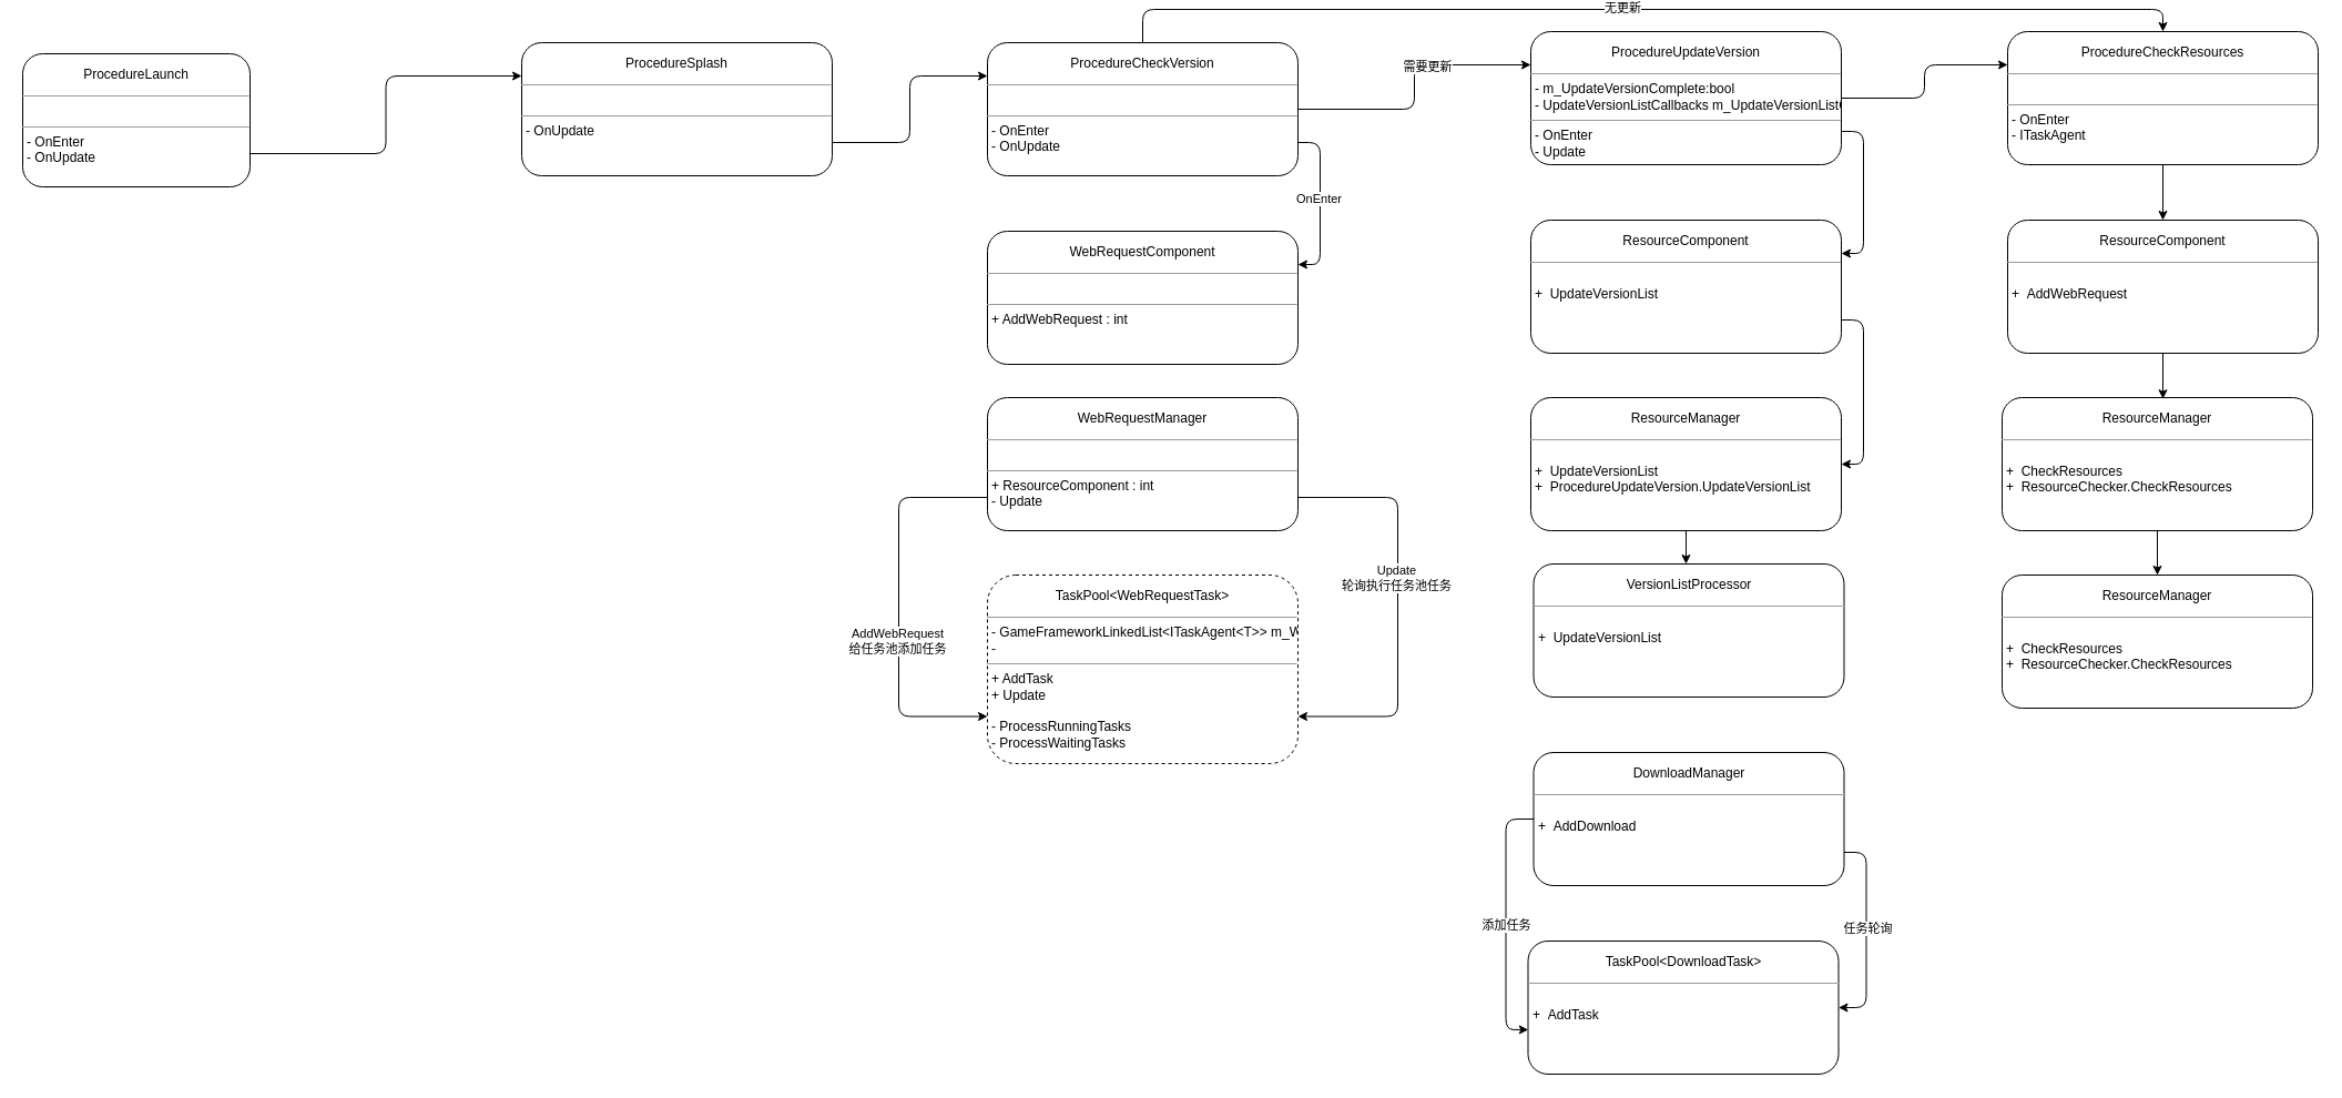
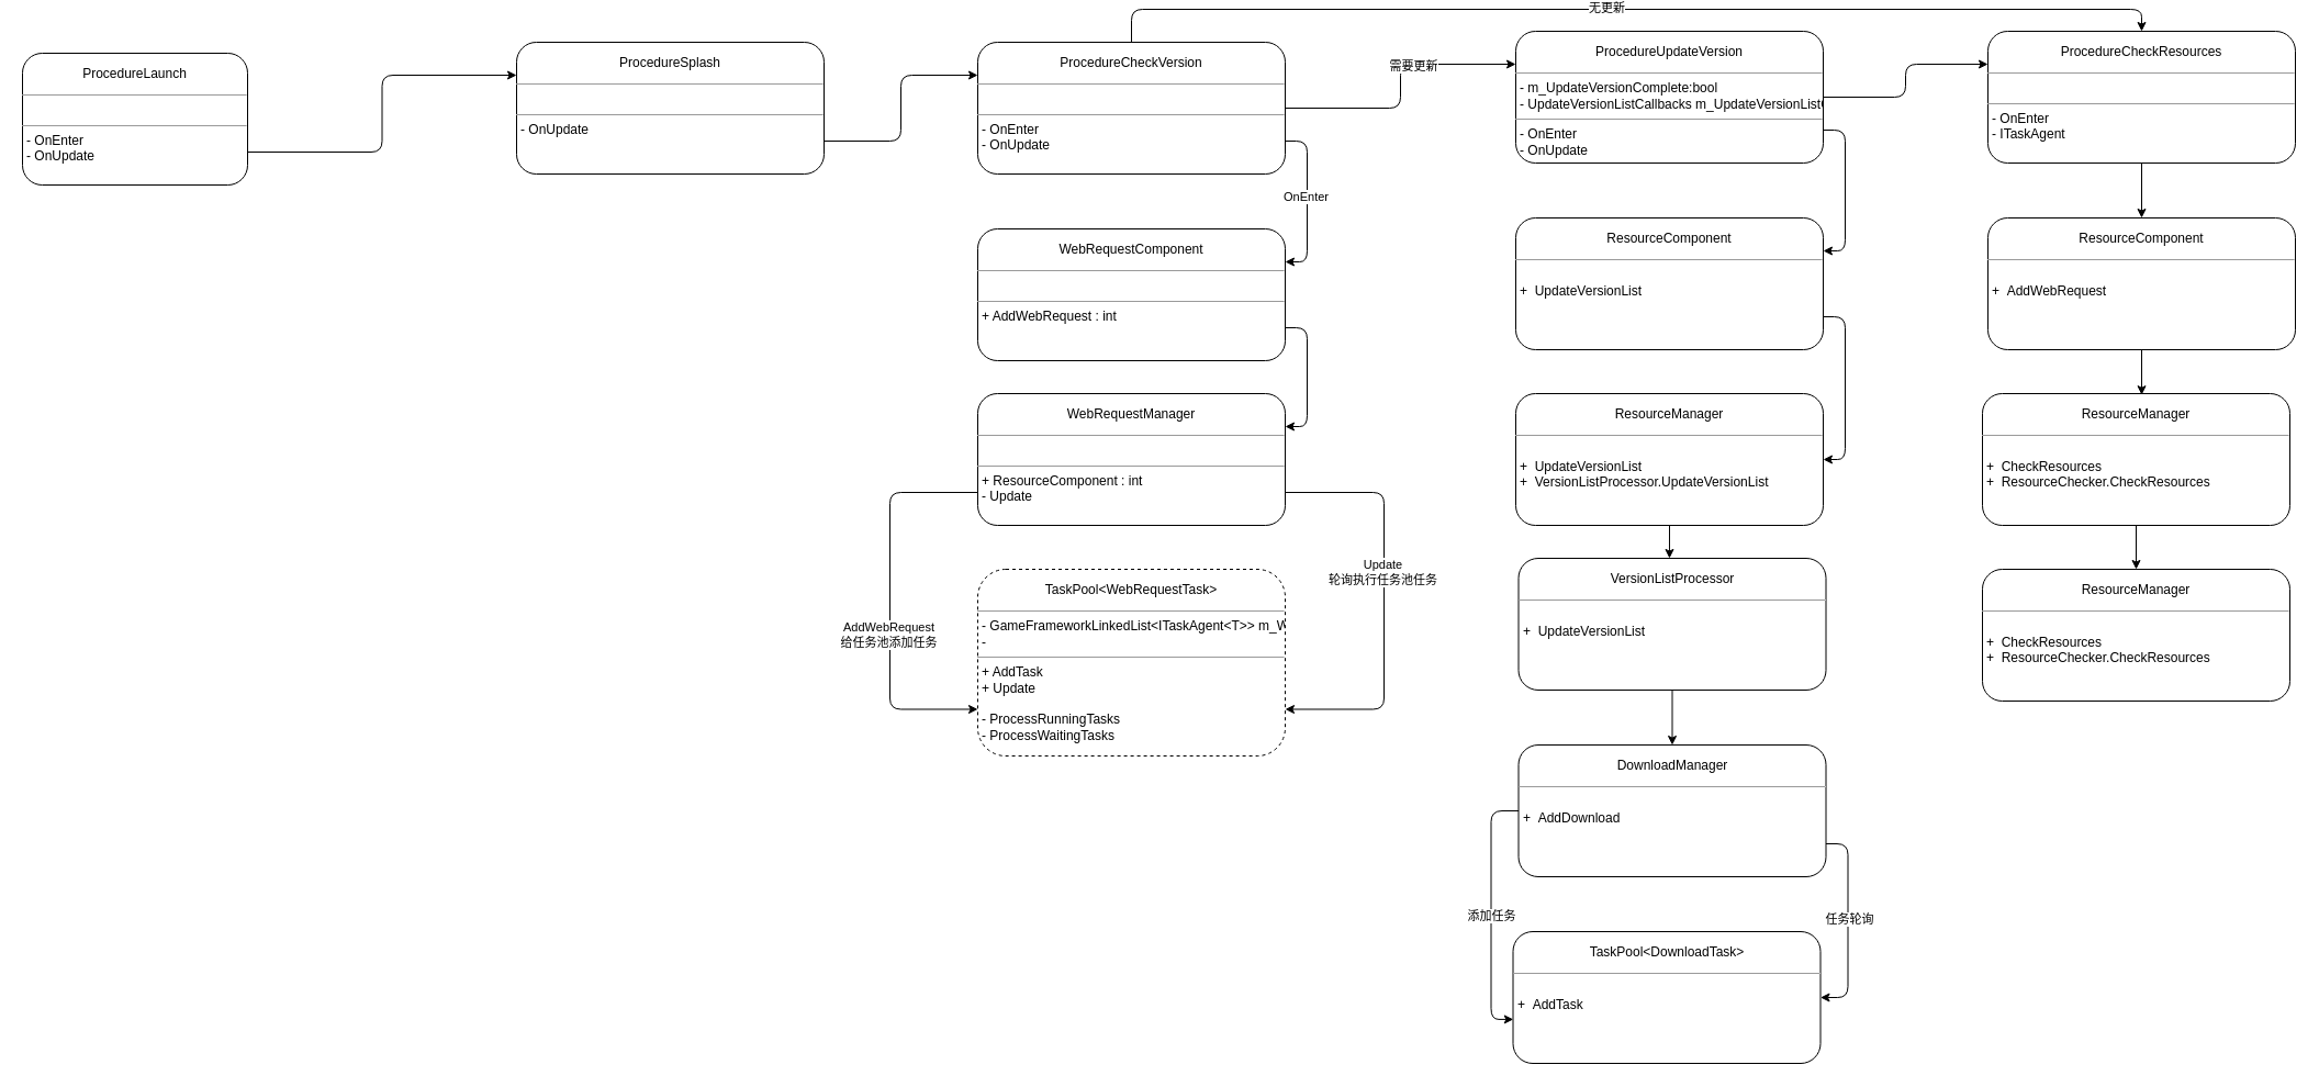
- <mxCell id="23" value="&lt;p style=&quot;text-align: center;&quot; id=&quot;20240716162614-uikbos3&quot;&gt;ProcedureUpdateVersion&lt;/p&gt;&lt;hr size=&quot;1&quot;&gt;&lt;p style=&quot;margin:0px;margin-left:4px;&quot;&gt;-&amp;nbsp;m_UpdateVersionComplete:bool&lt;/p&gt;&lt;p style=&quot;margin:0px;margin-left:4px;&quot;&gt;-&amp;nbsp;UpdateVersionListCallbacks m_UpdateVersionListCallbacks&lt;/p&gt;&lt;hr size=&quot;1&quot;&gt;&lt;p style=&quot;margin:0px;margin-left:4px;&quot;&gt;&lt;span style=&quot;background-color: initial;&quot;&gt;-&amp;nbsp;&lt;/span&gt;&lt;span style=&quot;background-color: initial;&quot;&gt;OnEnter&lt;/span&gt;&lt;/p&gt;&lt;p style=&quot;margin:0px;margin-left:4px;&quot;&gt;&lt;span style=&quot;background-color: initial;&quot;&gt;-&amp;nbsp;Update&lt;/span&gt;&lt;br&gt;&lt;/p&gt;" style="verticalAlign=top;align=left;overflow=fill;fontSize=12;fontFamily=Helvetica;html=1;rounded=1;shadow=0;comic=0;labelBackgroundColor=none;strokeWidth=1;" vertex="1" parent="1"><mxGeometry x="1380" y="20" width="280" height="120" as="geometry" /></mxCell>
+ <mxCell id="23" value="&lt;p style=&quot;text-align: center;&quot; id=&quot;20240716162614-uikbos3&quot;&gt;ProcedureUpdateVersion&lt;/p&gt;&lt;hr size=&quot;1&quot;&gt;&lt;p style=&quot;margin:0px;margin-left:4px;&quot;&gt;-&amp;nbsp;m_UpdateVersionComplete:bool&lt;/p&gt;&lt;p style=&quot;margin:0px;margin-left:4px;&quot;&gt;-&amp;nbsp;UpdateVersionListCallbacks m_UpdateVersionListCallbacks&lt;/p&gt;&lt;hr size=&quot;1&quot;&gt;&lt;p style=&quot;margin:0px;margin-left:4px;&quot;&gt;&lt;span style=&quot;background-color: initial;&quot;&gt;-&amp;nbsp;&lt;/span&gt;&lt;span style=&quot;background-color: initial;&quot;&gt;OnEnter&lt;/span&gt;&lt;/p&gt;&lt;p style=&quot;margin:0px;margin-left:4px;&quot;&gt;&lt;span style=&quot;background-color: initial;&quot;&gt;-&amp;nbsp;OnUpdate&lt;/span&gt;&lt;br&gt;&lt;/p&gt;" style="verticalAlign=top;align=left;overflow=fill;fontSize=12;fontFamily=Helvetica;html=1;rounded=1;shadow=0;comic=0;labelBackgroundColor=none;strokeWidth=1;" vertex="1" parent="1"><mxGeometry x="1380" y="20" width="280" height="120" as="geometry" /></mxCell>
+ <mxCell id="13" style="edgeStyle=orthogonalEdgeStyle;rounded=1;orthogonalLoop=1;jettySize=auto;html=1;exitX=1;exitY=0.75;exitDx=0;exitDy=0;entryX=1;entryY=0.25;entryDx=0;entryDy=0;" edge="1" parent="1" source="14" target="19"><mxGeometry relative="1" as="geometry" /></mxCell>
- <mxCell id="28" value="&lt;p style=&quot;text-align: center;&quot; id=&quot;20240716162614-uikbos3&quot;&gt;ResourceManager&lt;/p&gt;&lt;hr size=&quot;1&quot;&gt;&lt;p style=&quot;margin:0px;margin-left:4px;&quot;&gt;&lt;br&gt;&lt;/p&gt;&lt;p style=&quot;margin:0px;margin-left:4px;&quot;&gt;+&amp;nbsp;&amp;nbsp;UpdateVersionList&lt;/p&gt;&lt;p style=&quot;margin:0px;margin-left:4px;&quot;&gt;+&amp;nbsp; ProcedureUpdateVersion.UpdateVersionList&lt;/p&gt;" style="verticalAlign=top;align=left;overflow=fill;fontSize=12;fontFamily=Helvetica;html=1;rounded=1;shadow=0;comic=0;labelBackgroundColor=none;strokeWidth=1;" vertex="1" parent="1"><mxGeometry x="1380" y="350" width="280" height="120" as="geometry" /></mxCell>
+ <mxCell id="28" value="&lt;p style=&quot;text-align: center;&quot; id=&quot;20240716162614-uikbos3&quot;&gt;ResourceManager&lt;/p&gt;&lt;hr size=&quot;1&quot;&gt;&lt;p style=&quot;margin:0px;margin-left:4px;&quot;&gt;&lt;br&gt;&lt;/p&gt;&lt;p style=&quot;margin:0px;margin-left:4px;&quot;&gt;+&amp;nbsp;&amp;nbsp;UpdateVersionList&lt;/p&gt;&lt;p style=&quot;margin:0px;margin-left:4px;&quot;&gt;+&amp;nbsp; VersionListProcessor.UpdateVersionList&lt;/p&gt;" style="verticalAlign=top;align=left;overflow=fill;fontSize=12;fontFamily=Helvetica;html=1;rounded=1;shadow=0;comic=0;labelBackgroundColor=none;strokeWidth=1;" vertex="1" parent="1"><mxGeometry x="1380" y="350" width="280" height="120" as="geometry" /></mxCell>
+ <mxCell id="33" style="edgeStyle=orthogonalEdgeStyle;rounded=1;orthogonalLoop=1;jettySize=auto;html=1;exitX=0.5;exitY=1;exitDx=0;exitDy=0;" edge="1" parent="1" source="34" target="37"><mxGeometry relative="1" as="geometry" /></mxCell>
